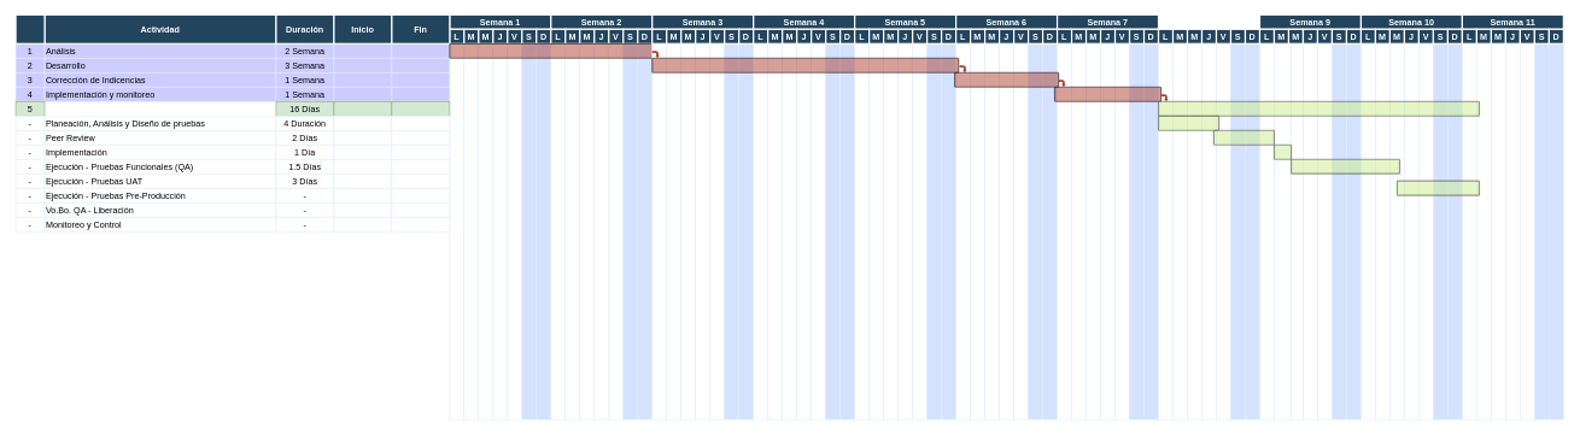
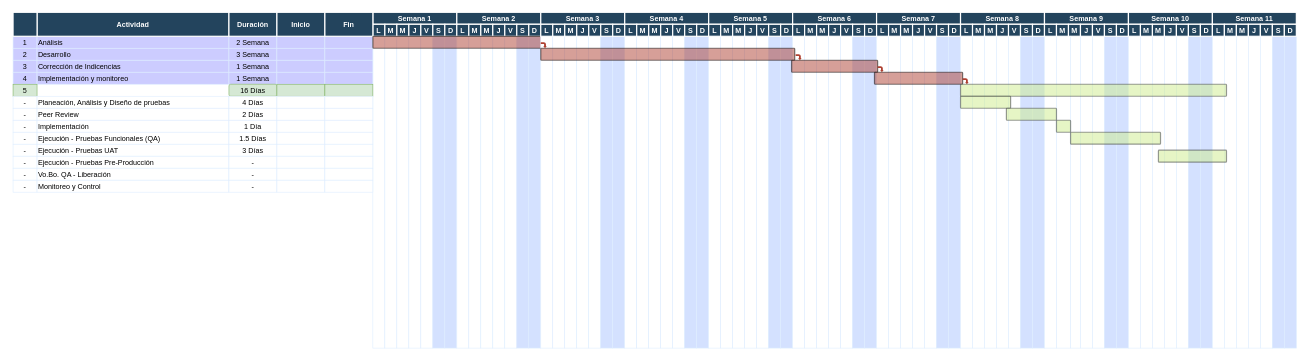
+ <mxCell id="164" value="Semana 8" style="fillColor=#23445D;strokeColor=#FFFFFF;strokeWidth=2;fontColor=#FFFFFF;fontStyle=1" vertex="1" parent="1"><mxGeometry x="1600.5" y="20" width="140" height="20" as="geometry" /></mxCell>
- <mxCell id="24" value="16 Días" style="strokeColor=#82b366;fillColor=#d5e8d4;" parent="1" vertex="1"><mxGeometry x="380.5" y="140" width="80.0" height="20" as="geometry" /></mxCell>
+ <mxCell id="24" value="16 Días" style="strokeColor=#82b366;fillColor=#d5e8d4;rounded=1;" parent="1" vertex="1"><mxGeometry x="380.5" y="140" width="80.0" height="20" as="geometry" /></mxCell>
- <mxCell id="29" value="4 Duración" style="strokeColor=#DEEDFF" parent="1" vertex="1"><mxGeometry x="380.5" y="160" width="80.0" height="20" as="geometry" /></mxCell>
+ <mxCell id="29" value="4 Días" style="strokeColor=#DEEDFF" parent="1" vertex="1"><mxGeometry x="380.5" y="160" width="80.0" height="20" as="geometry" /></mxCell>
